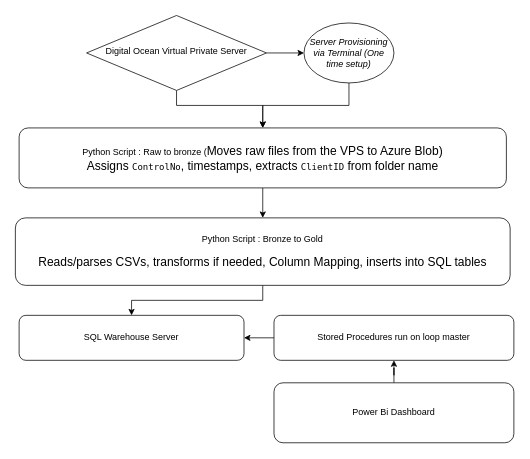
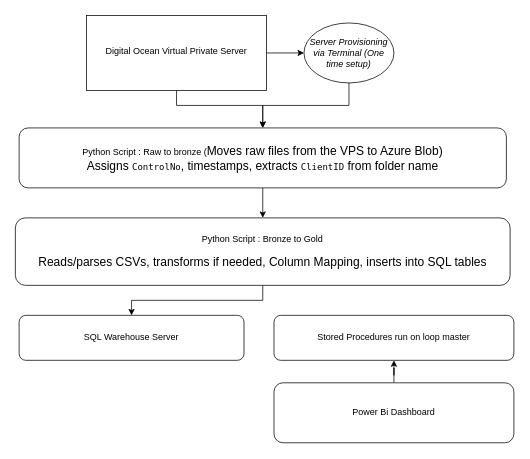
- <mxCell id="3" value="Digital Ocean Virtual Private Server" style="rhombus;whiteSpace=wrap;html=1;shadow=0;fontFamily=Helvetica;fontSize=12;align=center;strokeWidth=1;spacing=6;spacingTop=-4;" parent="1" vertex="1"><mxGeometry x="115" y="20" width="240" height="100" as="geometry" /></mxCell>
+ <mxCell id="3" value="Digital Ocean Virtual Private Server" style="whiteSpace=wrap;html=1;shadow=0;fontFamily=Helvetica;fontSize=12;align=center;strokeWidth=1;spacing=6;spacingTop=-4;rounded=0;" parent="1" vertex="1"><mxGeometry x="115" y="20" width="240" height="100" as="geometry" /></mxCell>
- <mxCell id="12" value="" style="edgeStyle=orthogonalEdgeStyle;rounded=0;orthogonalLoop=1;jettySize=auto;html=1;" parent="1" source="13" target="11" edge="1"><mxGeometry relative="1" as="geometry" /></mxCell>
